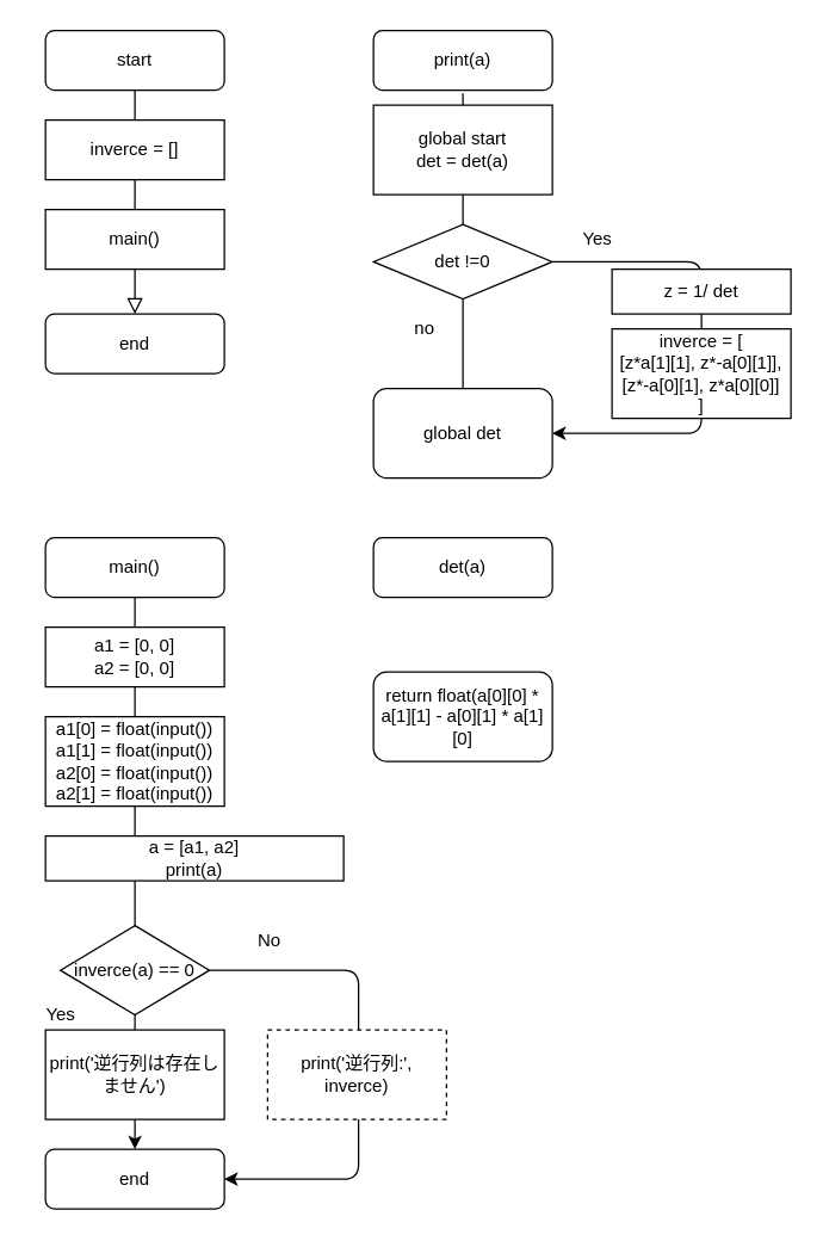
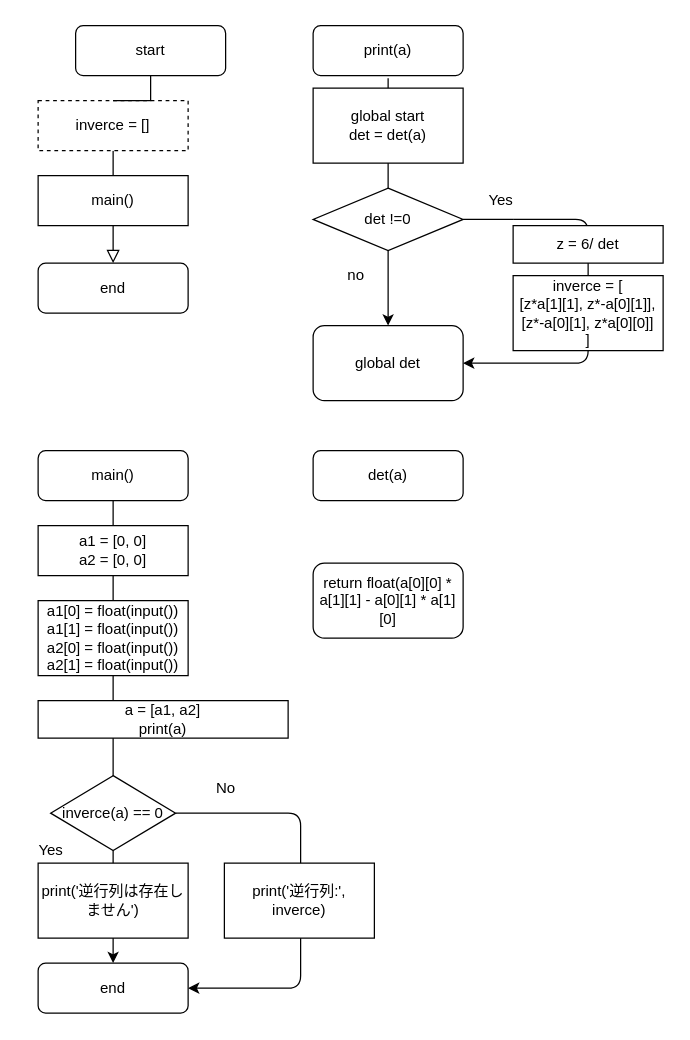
- <mxCell id="7" value="start" style="rounded=1;whiteSpace=wrap;html=1;fontSize=12;glass=0;strokeWidth=1;shadow=0;" parent="1" vertex="1"><mxGeometry x="30" y="20" width="120" height="40" as="geometry" /></mxCell>
+ <mxCell id="7" value="start" style="rounded=1;whiteSpace=wrap;html=1;fontSize=12;glass=0;strokeWidth=1;shadow=0;" parent="1" vertex="1"><mxGeometry x="60" y="20" width="120" height="40" as="geometry" /></mxCell>
- <mxCell id="12" value="inverce = []" style="rounded=0;whiteSpace=wrap;html=1;" vertex="1" parent="1"><mxGeometry x="30" y="80" width="120" height="40" as="geometry" /></mxCell>
+ <mxCell id="12" value="inverce = []" style="rounded=0;whiteSpace=wrap;html=1;dashed=1;" vertex="1" parent="1"><mxGeometry x="30" y="80" width="120" height="40" as="geometry" /></mxCell>
- <mxCell id="17" value="z = 1/ det" style="rounded=0;whiteSpace=wrap;html=1;" vertex="1" parent="1"><mxGeometry x="410" y="180" width="120" height="30" as="geometry" /></mxCell>
+ <mxCell id="17" value="z = 6/ det" style="rounded=0;whiteSpace=wrap;html=1;" vertex="1" parent="1"><mxGeometry x="410" y="180" width="120" height="30" as="geometry" /></mxCell>
- <mxCell id="4" value="" style="endArrow=none;html=1;exitX=0.5;exitY=-0.133;exitDx=0;exitDy=0;entryX=0.5;entryY=0;entryDx=0;entryDy=0;exitPerimeter=0;" edge="1" parent="1" source="14" target="16"><mxGeometry width="50" height="50" relative="1" as="geometry"><mxPoint x="280" y="270" as="sourcePoint" /><mxPoint x="330" y="220" as="targetPoint" /></mxGeometry></mxCell>
+ <mxCell id="4" value="" style="endArrow=classic;html=1;exitX=0.5;exitY=-0.133;exitDx=0;exitDy=0;entryX=0.5;entryY=0;entryDx=0;entryDy=0;exitPerimeter=0;" edge="1" parent="1" source="14" target="16"><mxGeometry width="50" height="50" relative="1" as="geometry"><mxPoint x="280" y="270" as="sourcePoint" /><mxPoint x="330" y="220" as="targetPoint" /></mxGeometry></mxCell>
- <mxCell id="28" value="print('逆行列:', inverce)" style="rounded=0;whiteSpace=wrap;html=1;dashed=1;" vertex="1" parent="1"><mxGeometry x="179" y="690" width="120" height="60" as="geometry" /></mxCell>
+ <mxCell id="28" value="print('逆行列:', inverce)" style="rounded=0;whiteSpace=wrap;html=1;" vertex="1" parent="1"><mxGeometry x="179" y="690" width="120" height="60" as="geometry" /></mxCell>
